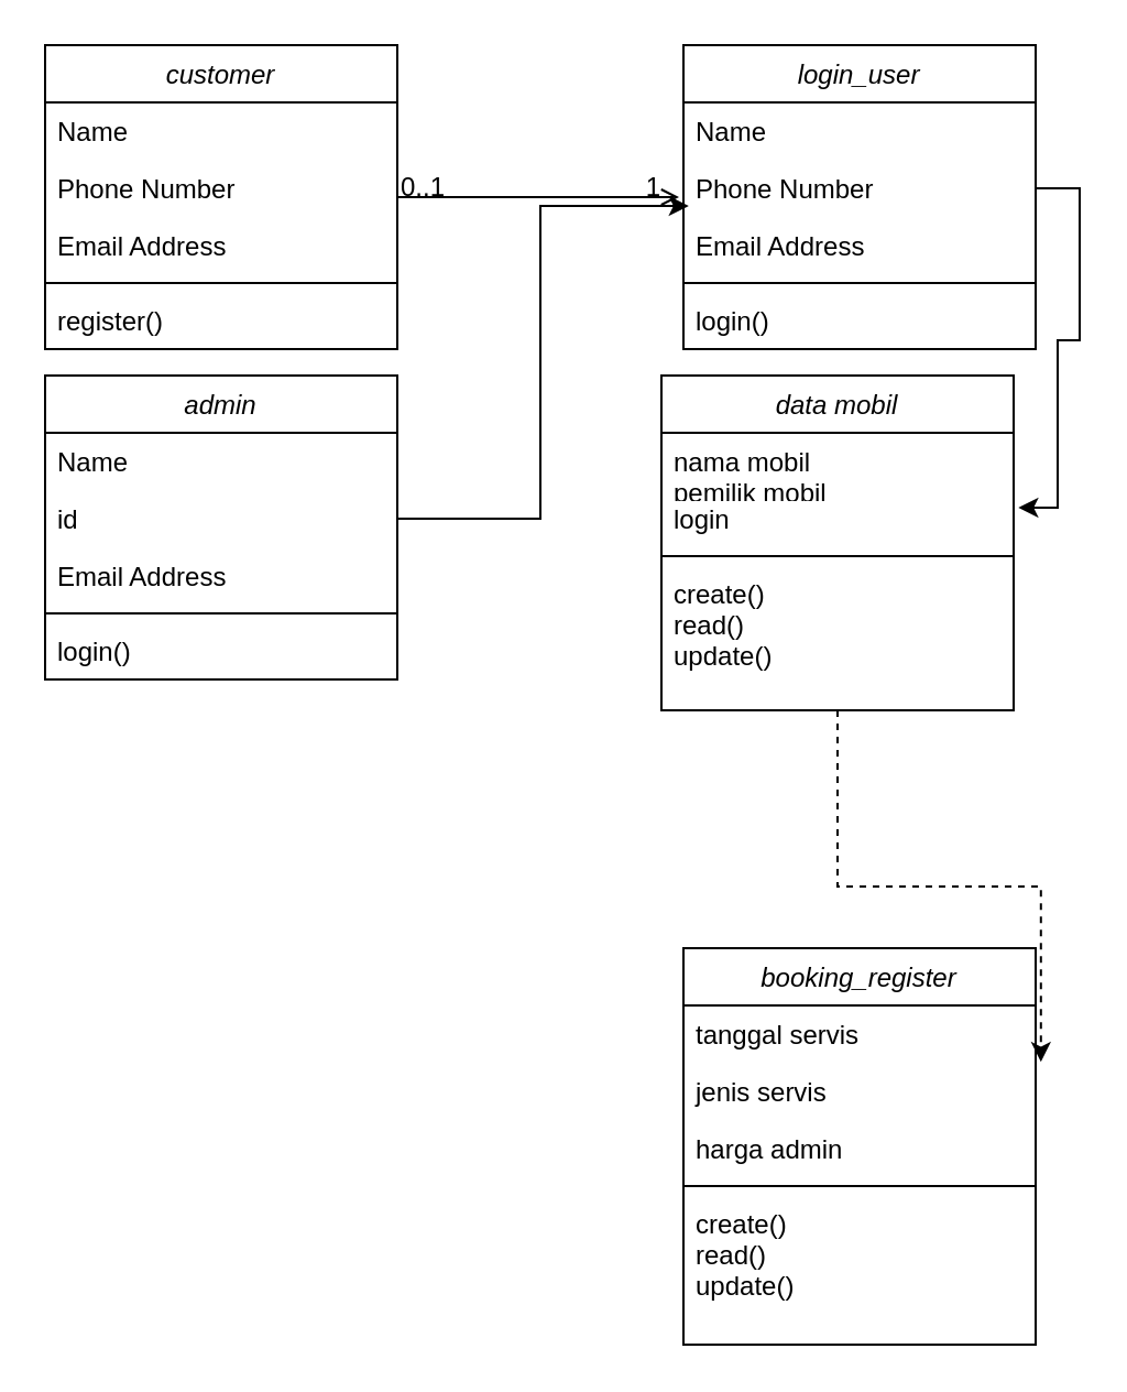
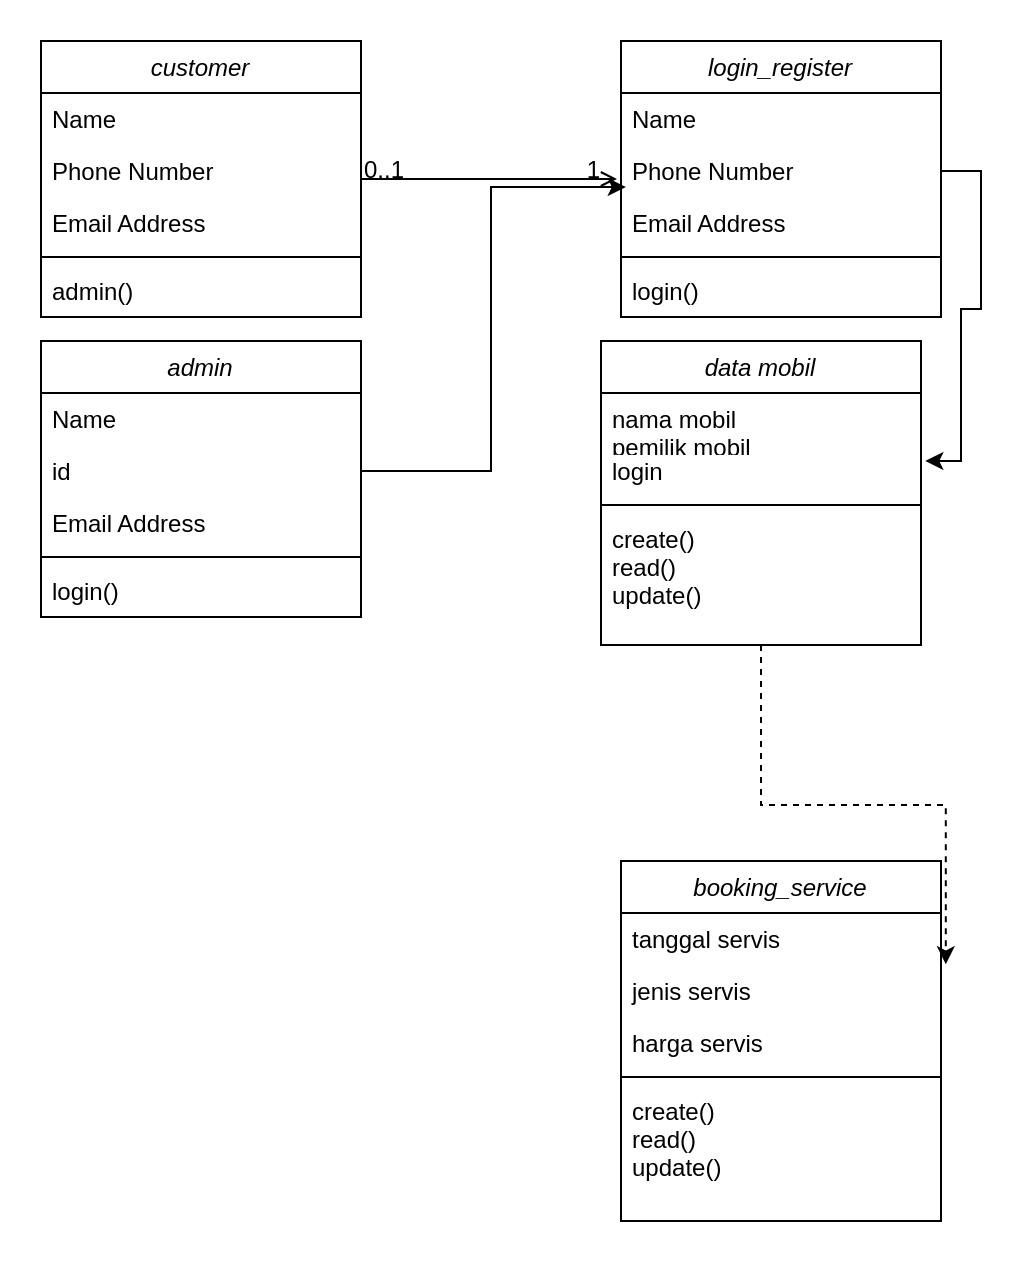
- <mxCell id="17" value="login_user" style="swimlane;fontStyle=2;align=center;verticalAlign=top;childLayout=stackLayout;horizontal=1;startSize=26;horizontalStack=0;resizeParent=1;resizeLast=0;collapsible=1;marginBottom=0;rounded=0;shadow=0;strokeWidth=1;" vertex="1" parent="1"><mxGeometry x="310" y="20" width="160" height="138" as="geometry"><mxRectangle x="230" y="140" width="160" height="26" as="alternateBounds" /></mxGeometry></mxCell>
+ <mxCell id="17" value="login_register" style="swimlane;fontStyle=2;align=center;verticalAlign=top;childLayout=stackLayout;horizontal=1;startSize=26;horizontalStack=0;resizeParent=1;resizeLast=0;collapsible=1;marginBottom=0;rounded=0;shadow=0;strokeWidth=1;" vertex="1" parent="1"><mxGeometry x="310" y="20" width="160" height="138" as="geometry"><mxRectangle x="230" y="140" width="160" height="26" as="alternateBounds" /></mxGeometry></mxCell>
- <mxCell id="7" value="register()" style="text;align=left;verticalAlign=top;spacingLeft=4;spacingRight=4;overflow=hidden;rotatable=0;points=[[0,0.5],[1,0.5]];portConstraint=eastwest;" parent="2" vertex="1"><mxGeometry y="112" width="160" height="26" as="geometry" /></mxCell>
+ <mxCell id="7" value="admin()" style="text;align=left;verticalAlign=top;spacingLeft=4;spacingRight=4;overflow=hidden;rotatable=0;points=[[0,0.5],[1,0.5]];portConstraint=eastwest;" parent="2" vertex="1"><mxGeometry y="112" width="160" height="26" as="geometry" /></mxCell>
- <mxCell id="25" value="booking_register" style="swimlane;fontStyle=2;align=center;verticalAlign=top;childLayout=stackLayout;horizontal=1;startSize=26;horizontalStack=0;resizeParent=1;resizeLast=0;collapsible=1;marginBottom=0;rounded=0;shadow=0;strokeWidth=1;" vertex="1" parent="1"><mxGeometry x="310" y="430" width="160" height="180" as="geometry"><mxRectangle x="230" y="140" width="160" height="26" as="alternateBounds" /></mxGeometry></mxCell>
+ <mxCell id="25" value="booking_service" style="swimlane;fontStyle=2;align=center;verticalAlign=top;childLayout=stackLayout;horizontal=1;startSize=26;horizontalStack=0;resizeParent=1;resizeLast=0;collapsible=1;marginBottom=0;rounded=0;shadow=0;strokeWidth=1;" vertex="1" parent="1"><mxGeometry x="310" y="430" width="160" height="180" as="geometry"><mxRectangle x="230" y="140" width="160" height="26" as="alternateBounds" /></mxGeometry></mxCell>
- <mxCell id="28" value="harga admin" style="text;align=left;verticalAlign=top;spacingLeft=4;spacingRight=4;overflow=hidden;rotatable=0;points=[[0,0.5],[1,0.5]];portConstraint=eastwest;rounded=0;shadow=0;html=0;" vertex="1" parent="25"><mxGeometry y="78" width="160" height="26" as="geometry" /></mxCell>
+ <mxCell id="28" value="harga servis" style="text;align=left;verticalAlign=top;spacingLeft=4;spacingRight=4;overflow=hidden;rotatable=0;points=[[0,0.5],[1,0.5]];portConstraint=eastwest;rounded=0;shadow=0;html=0;" vertex="1" parent="25"><mxGeometry y="78" width="160" height="26" as="geometry" /></mxCell>
